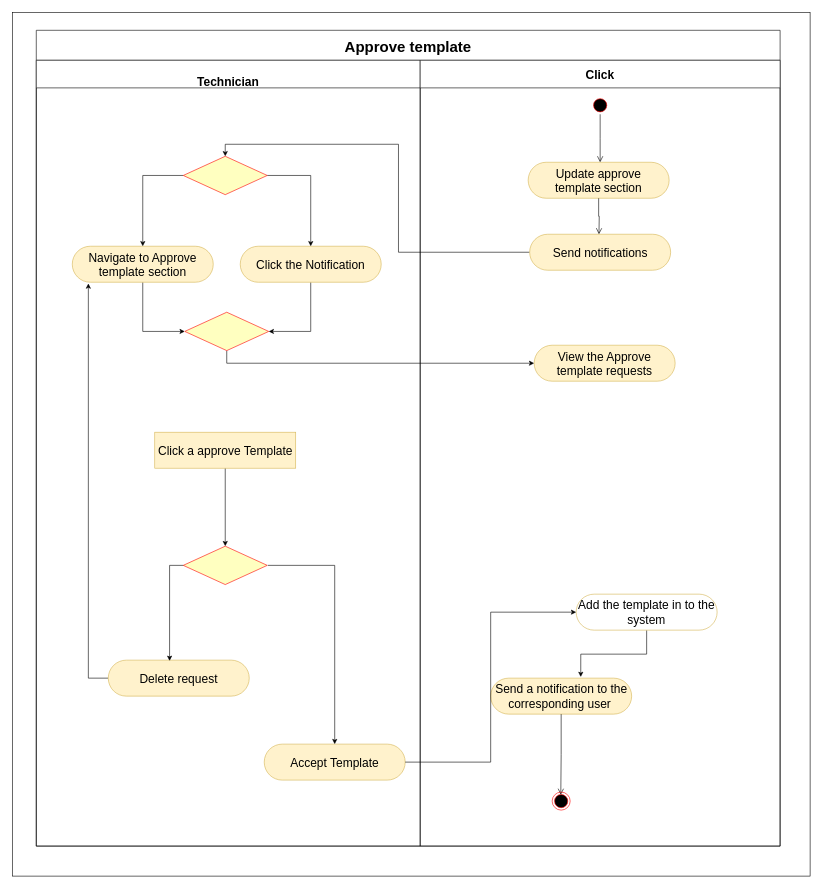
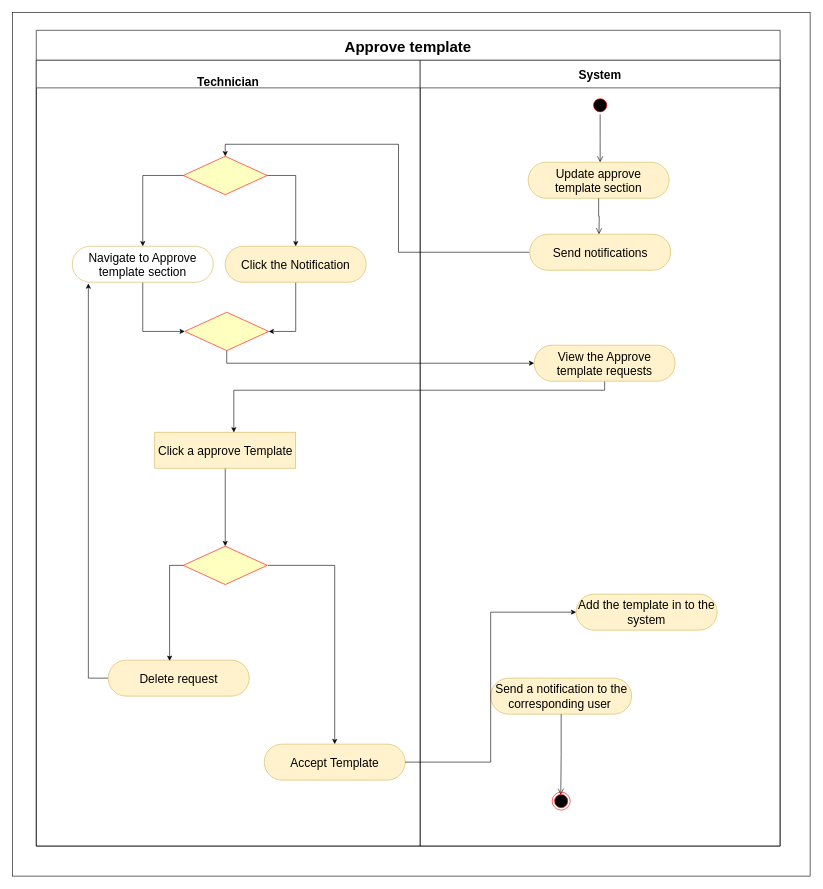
- <mxCell id="23" value="Click" style="swimlane;startSize=46;fontSize=20;gradientColor=none;strokeColor=#000000;" vertex="1" parent="2"><mxGeometry x="640" y="50" width="600" height="1310" as="geometry" /></mxCell>
+ <mxCell id="23" value="System" style="swimlane;startSize=46;fontSize=20;gradientColor=none;strokeColor=#000000;" vertex="1" parent="2"><mxGeometry x="640" y="50" width="600" height="1310" as="geometry" /></mxCell>
- <mxCell id="7" value="Navigate to Approve template section" style="rounded=1;whiteSpace=wrap;html=1;fontSize=20;arcSize=50;fillColor=#fff2cc;strokeColor=#d6b656;" vertex="1" parent="5"><mxGeometry x="60" y="310" width="235" height="60" as="geometry" /></mxCell>
+ <mxCell id="7" value="Navigate to Approve template section" style="rounded=1;whiteSpace=wrap;html=1;fontSize=20;arcSize=50;fillColor=#ffffff;strokeColor=#d6b656;" vertex="1" parent="5"><mxGeometry x="60" y="310" width="235" height="60" as="geometry" /></mxCell>
- <mxCell id="9" value="Click the Notification" style="rounded=1;whiteSpace=wrap;html=1;fontSize=20;arcSize=50;fillColor=#fff2cc;strokeColor=#d6b656;" vertex="1" parent="5"><mxGeometry x="340" y="310" width="235" height="60" as="geometry" /></mxCell>
+ <mxCell id="9" value="Click the Notification" style="rounded=1;whiteSpace=wrap;html=1;fontSize=20;arcSize=50;fillColor=#fff2cc;strokeColor=#d6b656;" vertex="1" parent="5"><mxGeometry x="315" y="310" width="235" height="60" as="geometry" /></mxCell>
+ <mxCell id="21" style="edgeStyle=orthogonalEdgeStyle;rounded=0;orthogonalLoop=1;jettySize=auto;html=1;exitX=0.5;exitY=1;exitDx=0;exitDy=0;entryX=0.561;entryY=0.006;entryDx=0;entryDy=0;entryPerimeter=0;" edge="1" parent="2" source="29" target="15"><mxGeometry relative="1" as="geometry"><Array as="points"><mxPoint x="947" y="600" /><mxPoint x="329" y="600" /></Array></mxGeometry></mxCell>
- <mxCell id="31" value="&lt;span&gt;Add the template in to the system&lt;/span&gt;" style="rounded=1;whiteSpace=wrap;html=1;fontSize=20;arcSize=50;fillColor=#ffffff;strokeColor=#d6b656;" vertex="1" parent="23"><mxGeometry x="260" y="890" width="235" height="60" as="geometry" /></mxCell>
+ <mxCell id="31" value="&lt;span&gt;Add the template in to the system&lt;/span&gt;" style="rounded=1;whiteSpace=wrap;html=1;fontSize=20;arcSize=50;fillColor=#fff2cc;strokeColor=#d6b656;" vertex="1" parent="23"><mxGeometry x="260" y="890" width="235" height="60" as="geometry" /></mxCell>
- <mxCell id="30" style="edgeStyle=orthogonalEdgeStyle;rounded=0;orthogonalLoop=1;jettySize=auto;html=1;exitX=0.5;exitY=1;exitDx=0;exitDy=0;entryX=0.639;entryY=-0.033;entryDx=0;entryDy=0;entryPerimeter=0;fontSize=14;" edge="1" parent="23" source="31" target="32"><mxGeometry relative="1" as="geometry" /></mxCell>
